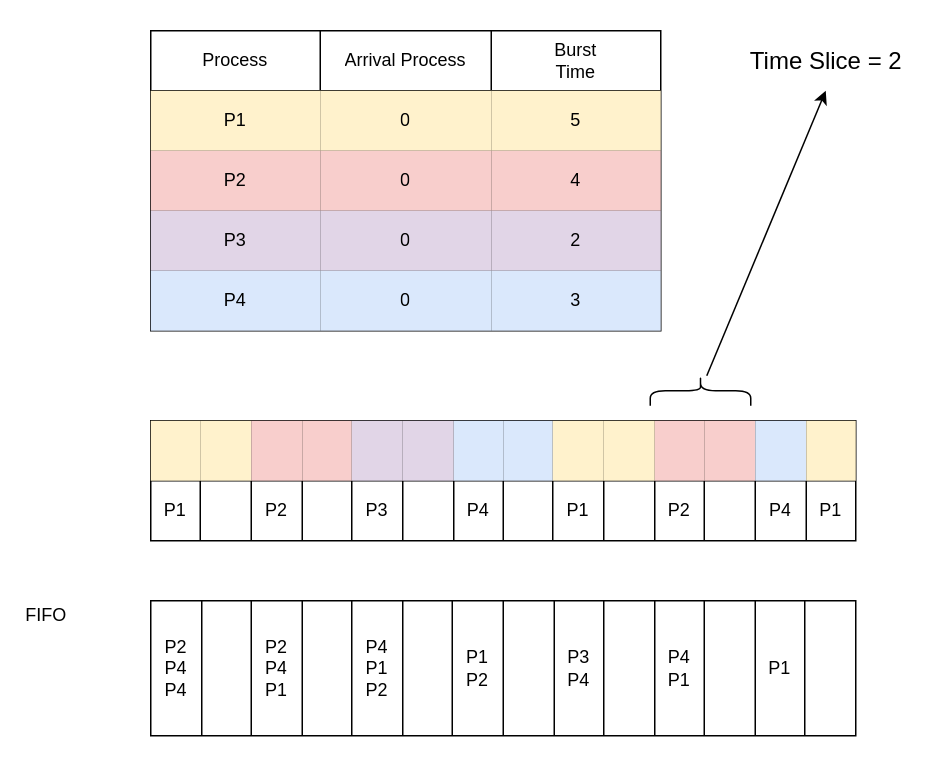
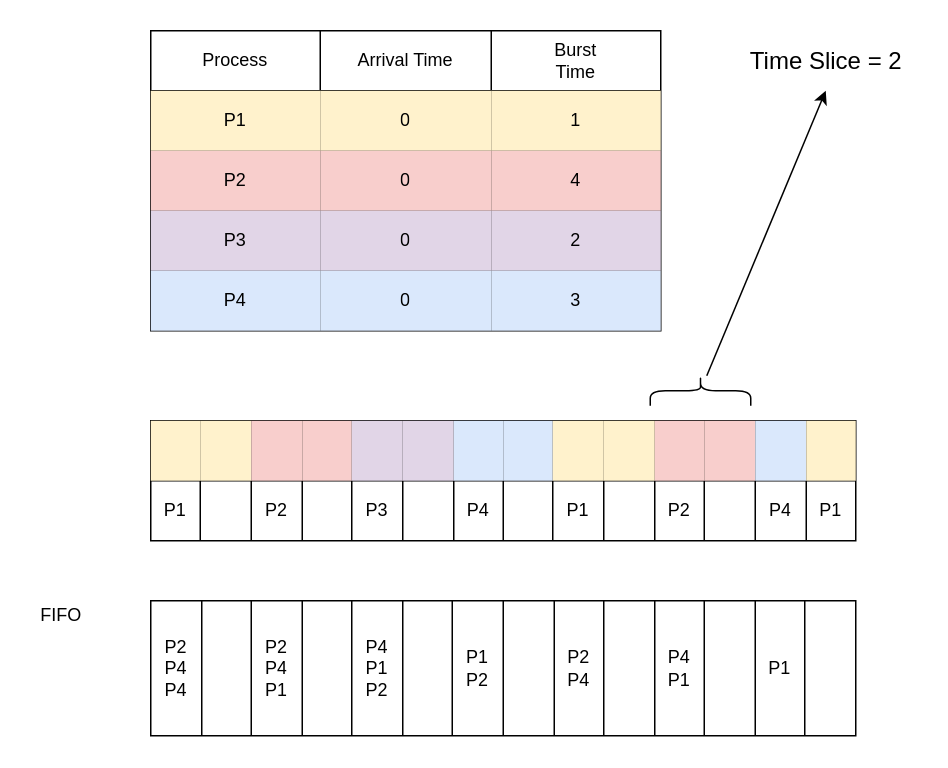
- <mxCell id="5" value="Arrival Process" style="shape=partialRectangle;html=1;whiteSpace=wrap;connectable=0;overflow=hidden;fillColor=none;top=0;left=0;bottom=0;right=0;" vertex="1" parent="3"><mxGeometry x="113" width="114" height="40" as="geometry" /></mxCell>
+ <mxCell id="5" value="Arrival Time" style="shape=partialRectangle;html=1;whiteSpace=wrap;connectable=0;overflow=hidden;fillColor=none;top=0;left=0;bottom=0;right=0;" vertex="1" parent="3"><mxGeometry x="113" width="114" height="40" as="geometry" /></mxCell>
- <mxCell id="10" value="5" style="shape=partialRectangle;html=1;whiteSpace=wrap;connectable=0;overflow=hidden;fillColor=#fff2cc;top=0;left=0;bottom=0;right=0;strokeColor=#d6b656;" vertex="1" parent="7"><mxGeometry x="227" width="113" height="40" as="geometry" /></mxCell>
+ <mxCell id="10" value="1" style="shape=partialRectangle;html=1;whiteSpace=wrap;connectable=0;overflow=hidden;fillColor=#fff2cc;top=0;left=0;bottom=0;right=0;strokeColor=#d6b656;" vertex="1" parent="7"><mxGeometry x="227" width="113" height="40" as="geometry" /></mxCell>
- <mxCell id="70" value="FIFO" style="text;html=1;align=center;verticalAlign=middle;resizable=0;points=[];autosize=1;" vertex="1" parent="1"><mxGeometry x="10" y="400" width="40" height="20" as="geometry" /></mxCell>
+ <mxCell id="70" value="FIFO" style="text;html=1;align=center;verticalAlign=middle;resizable=0;points=[];autosize=1;" vertex="1" parent="1"><mxGeometry x="20" y="400" width="40" height="20" as="geometry" /></mxCell>
- <mxCell id="64" value="P3&lt;br&gt;P4" style="shape=partialRectangle;html=1;whiteSpace=wrap;connectable=0;overflow=hidden;fillColor=none;top=0;left=0;bottom=0;right=0;" vertex="1" parent="55"><mxGeometry x="269" width="33" height="90" as="geometry" /></mxCell>
+ <mxCell id="64" value="P2&lt;br&gt;P4" style="shape=partialRectangle;html=1;whiteSpace=wrap;connectable=0;overflow=hidden;fillColor=none;top=0;left=0;bottom=0;right=0;" vertex="1" parent="55"><mxGeometry x="269" width="33" height="90" as="geometry" /></mxCell>
